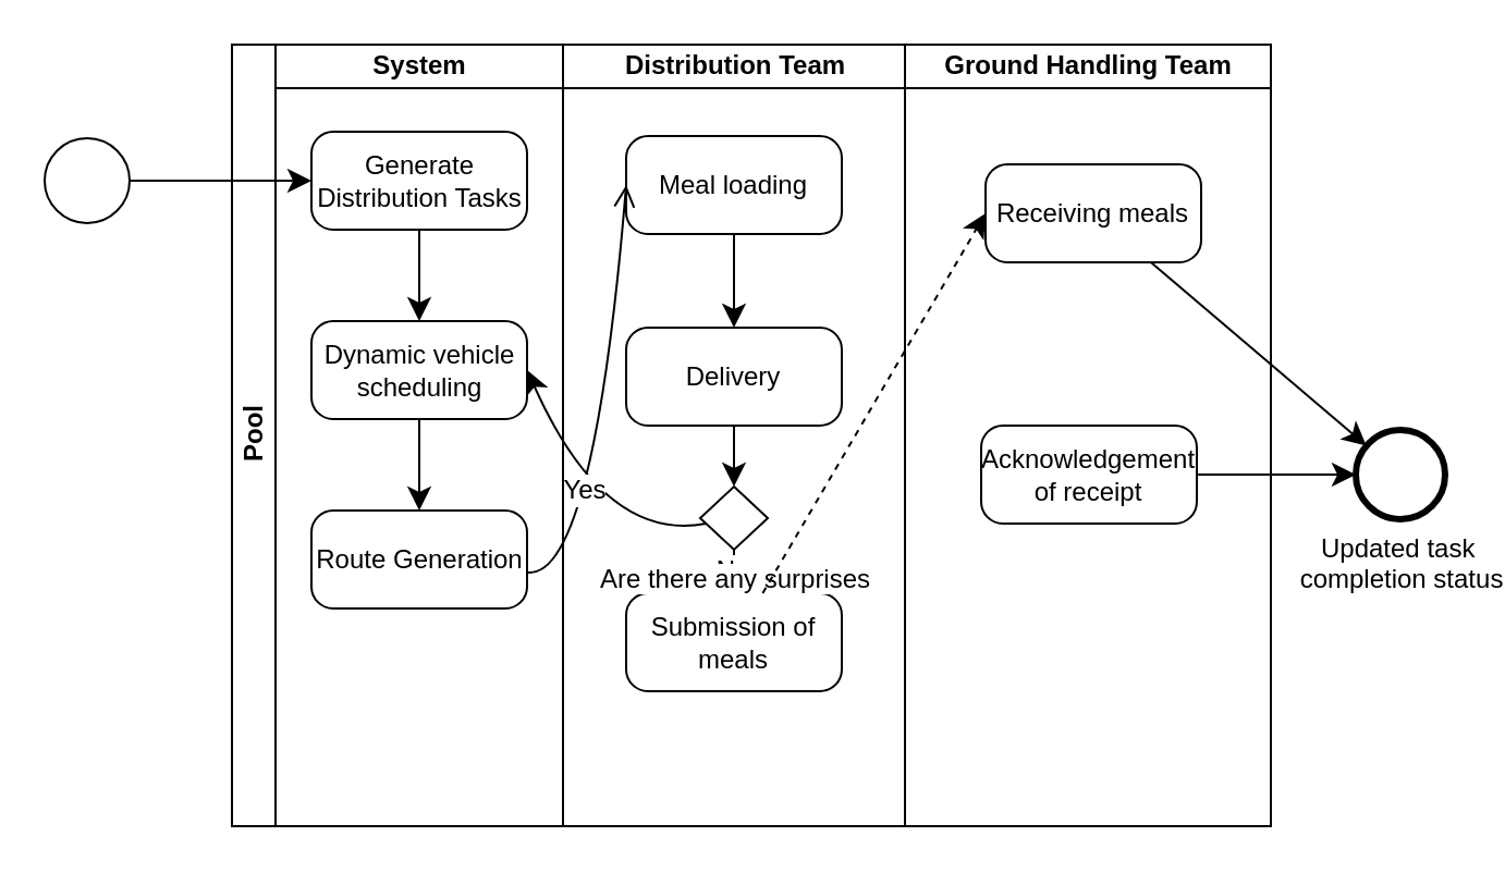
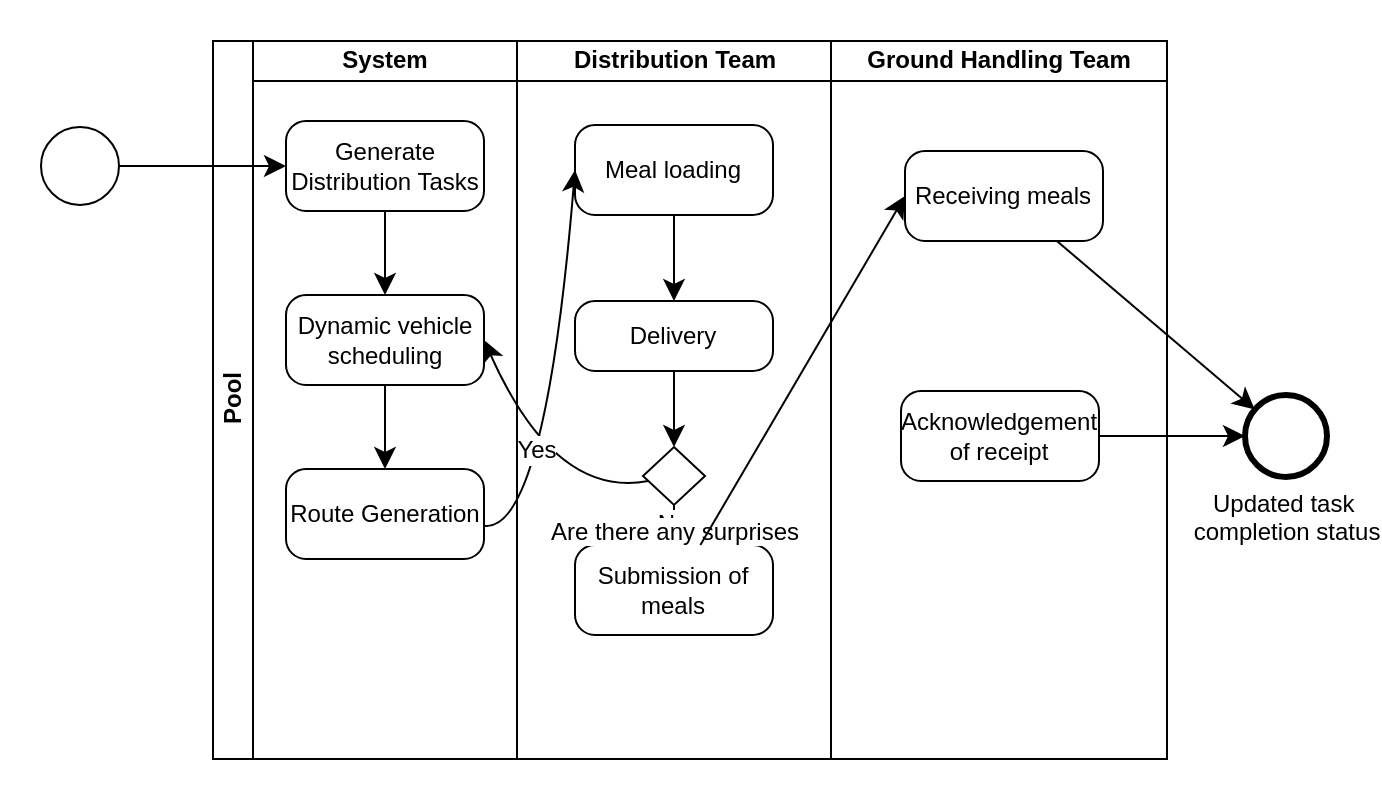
- <mxCell id="22" style="edgeStyle=none;curved=1;rounded=0;orthogonalLoop=1;jettySize=auto;html=1;entryX=0;entryY=0.5;entryDx=0;entryDy=0;entryPerimeter=0;fontSize=12;startSize=8;endSize=8;endArrow=open;" edge="1" parent="2" source="7" target="11"><mxGeometry relative="1" as="geometry"><Array as="points"><mxPoint x="166" y="246" /></Array></mxGeometry></mxCell>
+ <mxCell id="22" style="edgeStyle=none;curved=1;rounded=0;orthogonalLoop=1;jettySize=auto;html=1;entryX=0;entryY=0.5;entryDx=0;entryDy=0;entryPerimeter=0;fontSize=12;startSize=8;endSize=8;" edge="1" parent="2" source="7" target="11"><mxGeometry relative="1" as="geometry"><Array as="points"><mxPoint x="166" y="246" /></Array></mxGeometry></mxCell>
- <mxCell id="13" value="Delivery" style="points=[[0.25,0,0],[0.5,0,0],[0.75,0,0],[1,0.25,0],[1,0.5,0],[1,0.75,0],[0.75,1,0],[0.5,1,0],[0.25,1,0],[0,0.75,0],[0,0.5,0],[0,0.25,0]];shape=mxgraph.bpmn.task;whiteSpace=wrap;rectStyle=rounded;size=10;html=1;container=1;expand=0;collapsible=0;taskMarker=abstract;" vertex="1" parent="9"><mxGeometry x="29" y="130" width="99" height="45" as="geometry" /></mxCell>
+ <mxCell id="13" value="Delivery" style="points=[[0.25,0,0],[0.5,0,0],[0.75,0,0],[1,0.25,0],[1,0.5,0],[1,0.75,0],[0.75,1,0],[0.5,1,0],[0.25,1,0],[0,0.75,0],[0,0.5,0],[0,0.25,0]];shape=mxgraph.bpmn.task;whiteSpace=wrap;rectStyle=rounded;size=10;html=1;container=1;expand=0;collapsible=0;taskMarker=abstract;" vertex="1" parent="9"><mxGeometry x="29" y="130" width="99" height="35" as="geometry" /></mxCell>
- <mxCell id="25" style="edgeStyle=none;curved=1;rounded=0;orthogonalLoop=1;jettySize=auto;html=1;entryX=0;entryY=0.5;entryDx=0;entryDy=0;entryPerimeter=0;fontSize=12;startSize=8;endSize=8;dashed=1;" edge="1" parent="2" source="12" target="20"><mxGeometry relative="1" as="geometry" /></mxCell>
+ <mxCell id="25" style="edgeStyle=none;curved=1;rounded=0;orthogonalLoop=1;jettySize=auto;html=1;entryX=0;entryY=0.5;entryDx=0;entryDy=0;entryPerimeter=0;fontSize=12;startSize=8;endSize=8;" edge="1" parent="2" source="12" target="20"><mxGeometry relative="1" as="geometry" /></mxCell>
